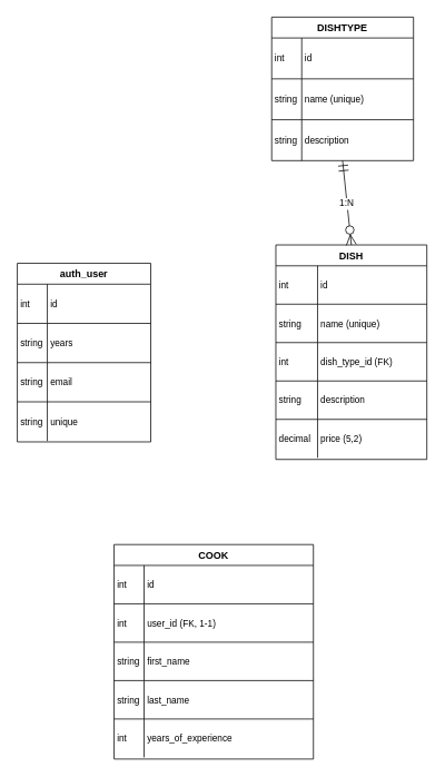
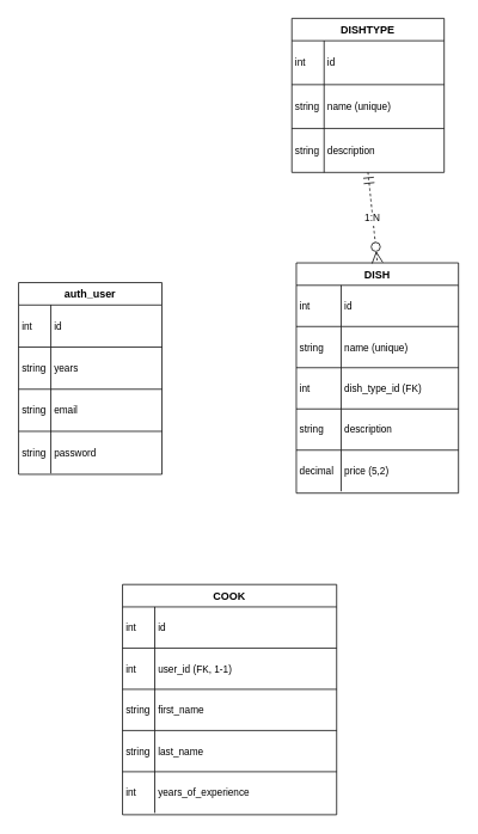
- <mxCell id="57" value="1:N" style="curved=1;startArrow=ERmandOne;startSize=10;;endArrow=ERzeroToMany;endSize=10;;exitX=0.5;exitY=1;entryX=0.5;entryY=0;rounded=0;" edge="1" parent="1" source="31" target="41"><mxGeometry relative="1" as="geometry"><Array as="points" /></mxGeometry></mxCell>
+ <mxCell id="57" value="1:N" style="curved=1;startArrow=ERmandOne;startSize=10;endArrow=ERzeroToMany;endSize=10;exitX=0.5;exitY=1;entryX=0.5;entryY=0;rounded=0;dashed=1;" edge="1" parent="1" source="31" target="41"><mxGeometry relative="1" as="geometry"><Array as="points" /></mxGeometry></mxCell>
- <mxCell id="14" value="unique" style="shape=partialRectangle;connectable=0;fillColor=none;top=0;left=0;bottom=0;right=0;align=left;spacingLeft=2;overflow=hidden;fontSize=11;" vertex="1" parent="12"><mxGeometry x="36" width="124" height="47" as="geometry"><mxRectangle width="124" height="47" as="alternateBounds" /></mxGeometry></mxCell>
+ <mxCell id="14" value="password" style="shape=partialRectangle;connectable=0;fillColor=none;top=0;left=0;bottom=0;right=0;align=left;spacingLeft=2;overflow=hidden;fontSize=11;" vertex="1" parent="12"><mxGeometry x="36" width="124" height="47" as="geometry"><mxRectangle width="124" height="47" as="alternateBounds" /></mxGeometry></mxCell>
